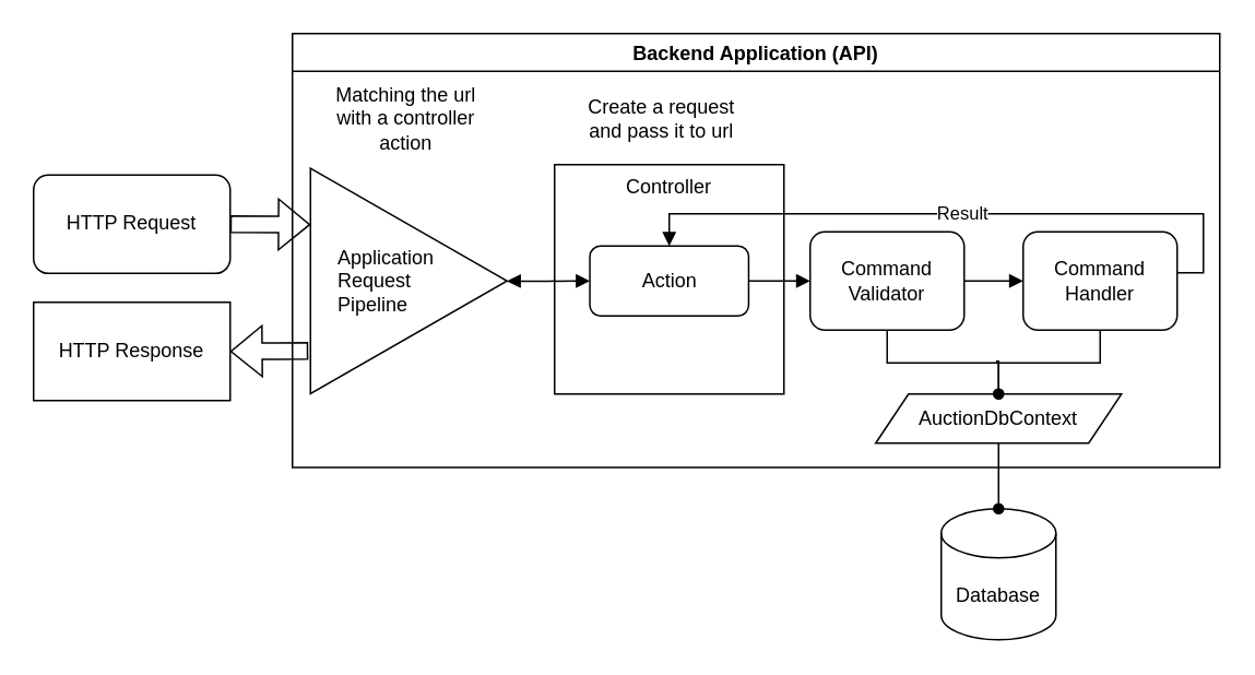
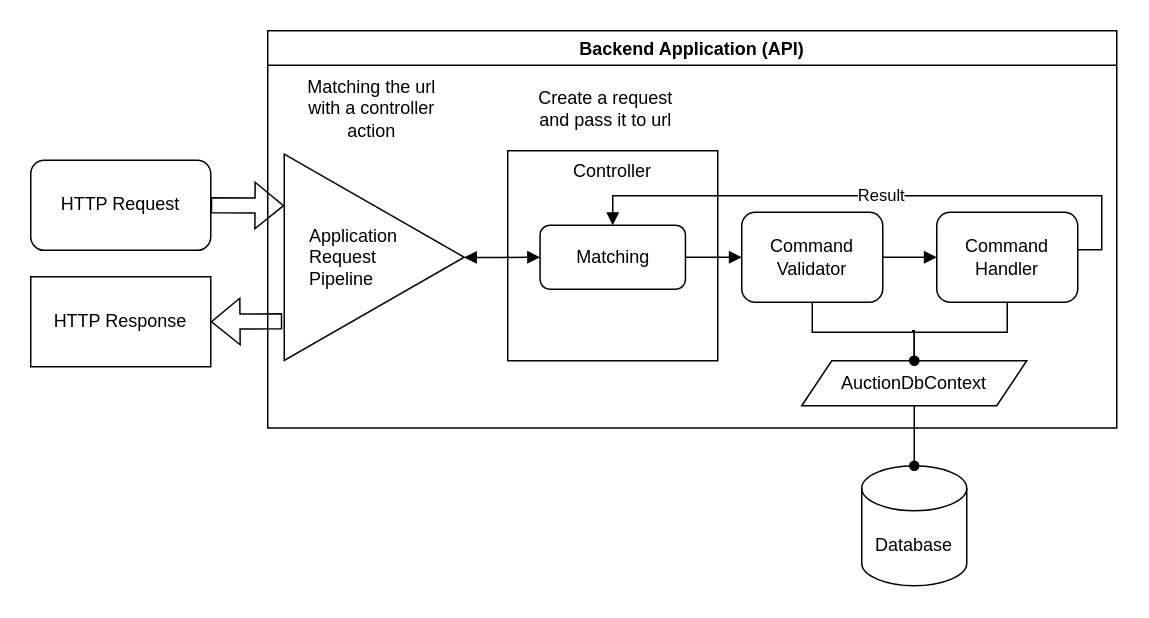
- <mxCell id="7" value="Action" style="rounded=1;whiteSpace=wrap;html=1;" vertex="1" parent="5"><mxGeometry x="21.538" y="49.7" width="96.923" height="42.6" as="geometry" /></mxCell>
+ <mxCell id="7" value="Matching" style="rounded=1;whiteSpace=wrap;html=1;" vertex="1" parent="5"><mxGeometry x="21.538" y="49.7" width="96.923" height="42.6" as="geometry" /></mxCell>
